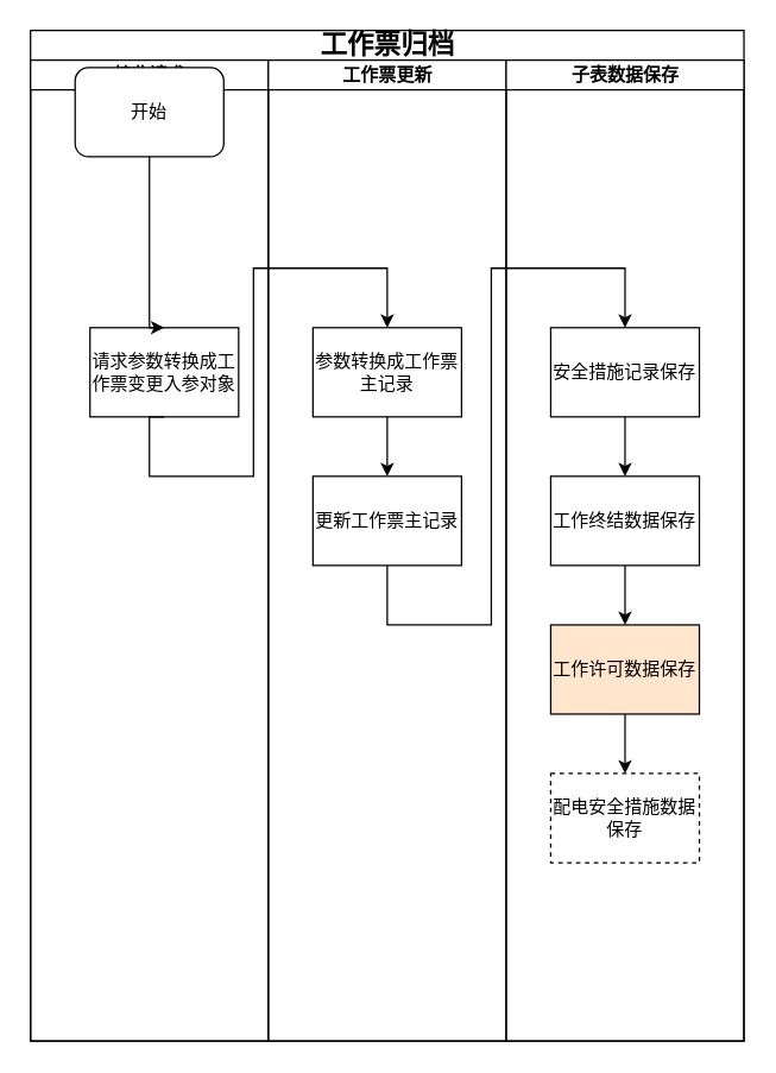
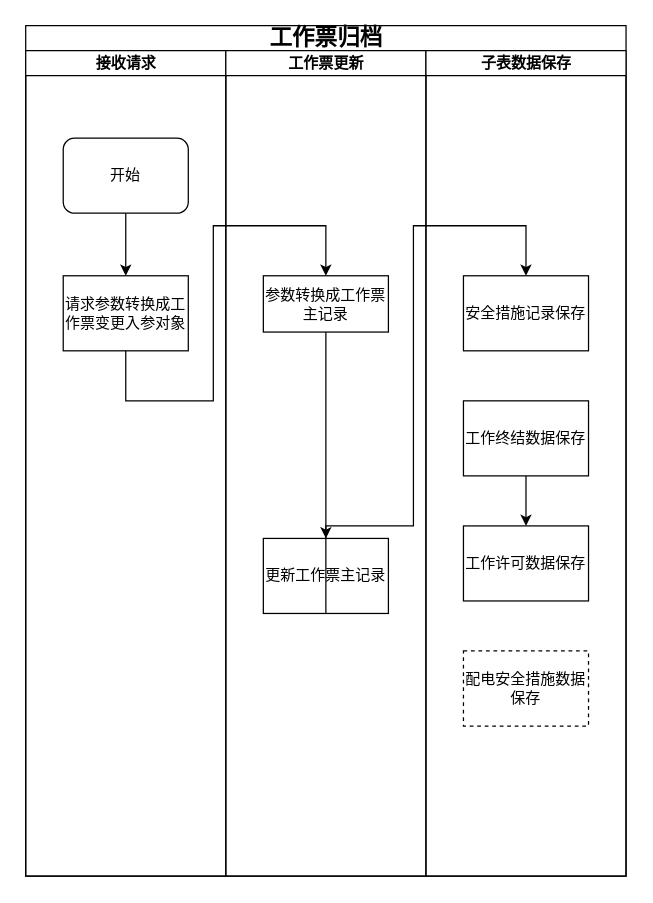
- <mxCell id="4" value="&lt;font style=&quot;font-size: 12px;&quot;&gt;开始&lt;/font&gt;" style="rounded=1;whiteSpace=wrap;html=1;shadow=0;labelBackgroundColor=none;strokeWidth=1;fontFamily=Verdana;fontSize=8;align=center;" vertex="1" parent="3"><mxGeometry x="30" y="5" width="100" height="60" as="geometry" /></mxCell>
+ <mxCell id="4" value="&lt;font style=&quot;font-size: 12px;&quot;&gt;开始&lt;/font&gt;" style="rounded=1;whiteSpace=wrap;html=1;shadow=0;labelBackgroundColor=none;strokeWidth=1;fontFamily=Verdana;fontSize=8;align=center;" vertex="1" parent="3"><mxGeometry x="30" y="70" width="100" height="60" as="geometry" /></mxCell>
- <mxCell id="5" value="&lt;span style=&quot;font-size: 12px;&quot;&gt;请求参数转换成工作票变更入参对象&lt;/span&gt;" style="whiteSpace=wrap;html=1;fontSize=8;fontFamily=Verdana;rounded=0;shadow=0;labelBackgroundColor=none;strokeWidth=1;" vertex="1" parent="3"><mxGeometry x="40" y="180" width="100" height="60" as="geometry" /></mxCell>
+ <mxCell id="5" value="&lt;span style=&quot;font-size: 12px;&quot;&gt;请求参数转换成工作票变更入参对象&lt;/span&gt;" style="whiteSpace=wrap;html=1;fontSize=8;fontFamily=Verdana;rounded=0;shadow=0;labelBackgroundColor=none;strokeWidth=1;" vertex="1" parent="3"><mxGeometry x="30" y="180" width="100" height="60" as="geometry" /></mxCell>
- <mxCell id="9" value="&lt;span style=&quot;font-size: 12px;&quot;&gt;参数转换成工作票主记录&lt;/span&gt;" style="whiteSpace=wrap;html=1;fontSize=8;fontFamily=Verdana;rounded=0;shadow=0;labelBackgroundColor=none;strokeWidth=1;" vertex="1" parent="7"><mxGeometry x="30" y="180" width="100" height="60" as="geometry" /></mxCell>
+ <mxCell id="9" value="&lt;span style=&quot;font-size: 12px;&quot;&gt;参数转换成工作票主记录&lt;/span&gt;" style="whiteSpace=wrap;html=1;fontSize=8;fontFamily=Verdana;rounded=0;shadow=0;labelBackgroundColor=none;strokeWidth=1;" vertex="1" parent="7"><mxGeometry x="30" y="180" width="100" height="45" as="geometry" /></mxCell>
- <mxCell id="12" style="edgeStyle=orthogonalEdgeStyle;rounded=0;orthogonalLoop=1;jettySize=auto;html=1;exitX=0.5;exitY=1;exitDx=0;exitDy=0;entryX=0.5;entryY=0;entryDx=0;entryDy=0;" edge="1" parent="11" source="13" target="17"><mxGeometry relative="1" as="geometry" /></mxCell>
- <mxCell id="10" value="&lt;span style=&quot;font-size: 12px;&quot;&gt;更新工作票主记录&lt;/span&gt;" style="whiteSpace=wrap;html=1;fontSize=8;fontFamily=Verdana;rounded=0;shadow=0;labelBackgroundColor=none;strokeWidth=1;" vertex="1" parent="7"><mxGeometry x="30" y="280" width="100" height="60" as="geometry" /></mxCell>
+ <mxCell id="10" value="&lt;span style=&quot;font-size: 12px;&quot;&gt;更新工作票主记录&lt;/span&gt;" style="whiteSpace=wrap;html=1;fontSize=8;fontFamily=Verdana;rounded=0;shadow=0;labelBackgroundColor=none;strokeWidth=1;" vertex="1" parent="7"><mxGeometry x="30" y="390" width="100" height="60" as="geometry" /></mxCell>
- <mxCell id="19" value="&lt;span style=&quot;font-size: 12px;&quot;&gt;工作许可数据保存&lt;/span&gt;" style="whiteSpace=wrap;html=1;fontSize=8;fontFamily=Verdana;rounded=0;shadow=0;labelBackgroundColor=none;strokeWidth=1;fillColor=#ffe6cc;" vertex="1" parent="11"><mxGeometry x="30" y="380" width="100" height="60" as="geometry" /></mxCell>
+ <mxCell id="19" value="&lt;span style=&quot;font-size: 12px;&quot;&gt;工作许可数据保存&lt;/span&gt;" style="whiteSpace=wrap;html=1;fontSize=8;fontFamily=Verdana;rounded=0;shadow=0;labelBackgroundColor=none;strokeWidth=1;" vertex="1" parent="11"><mxGeometry x="30" y="380" width="100" height="60" as="geometry" /></mxCell>
- <mxCell id="18" style="edgeStyle=orthogonalEdgeStyle;rounded=0;orthogonalLoop=1;jettySize=auto;html=1;exitX=0.5;exitY=1;exitDx=0;exitDy=0;entryX=0.5;entryY=0;entryDx=0;entryDy=0;" edge="1" parent="11" source="19" target="20"><mxGeometry relative="1" as="geometry" /></mxCell>
